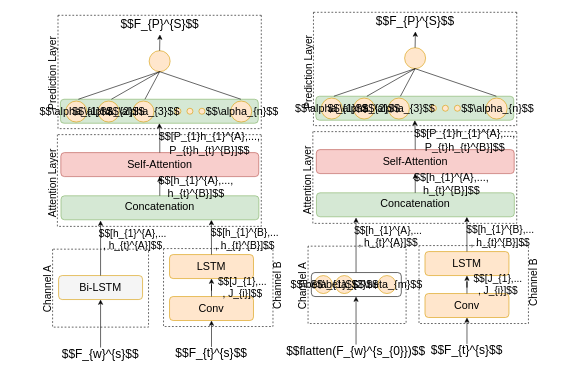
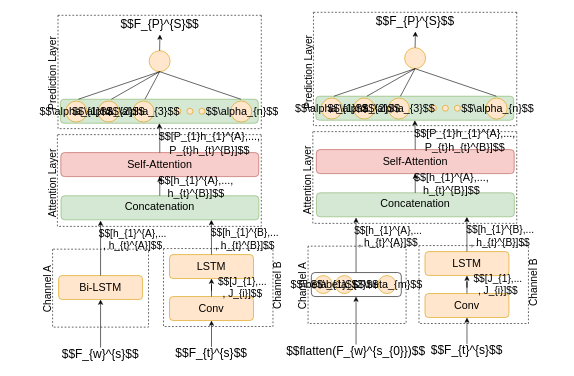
- <mxCell id="14" value="Bi-LSTM" style="rounded=1;whiteSpace=wrap;html=1;fillColor=#f5f5f5;strokeColor=#d79b00;rotation=0;fontSize=18;" vertex="1" parent="12"><mxGeometry y="34" width="140" height="40" as="geometry" /></mxCell>
+ <mxCell id="14" value="Bi-LSTM" style="rounded=1;whiteSpace=wrap;html=1;fillColor=#ffe6cc;strokeColor=#d79b00;rotation=0;fontSize=18;" vertex="1" parent="12"><mxGeometry y="34" width="140" height="40" as="geometry" /></mxCell>
